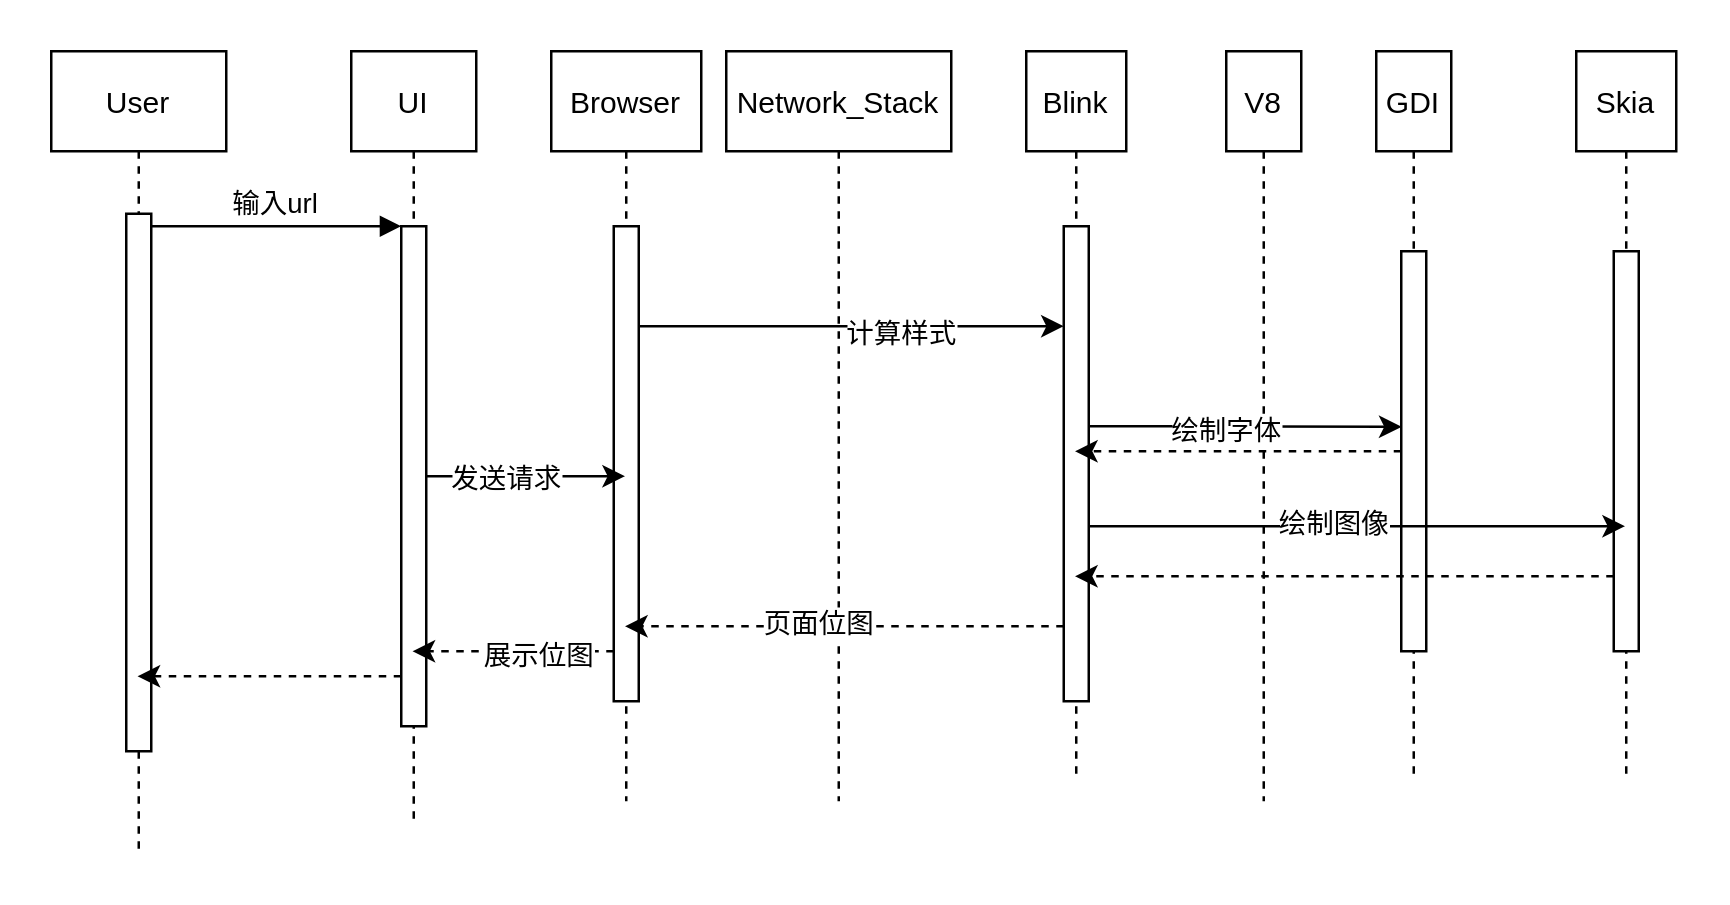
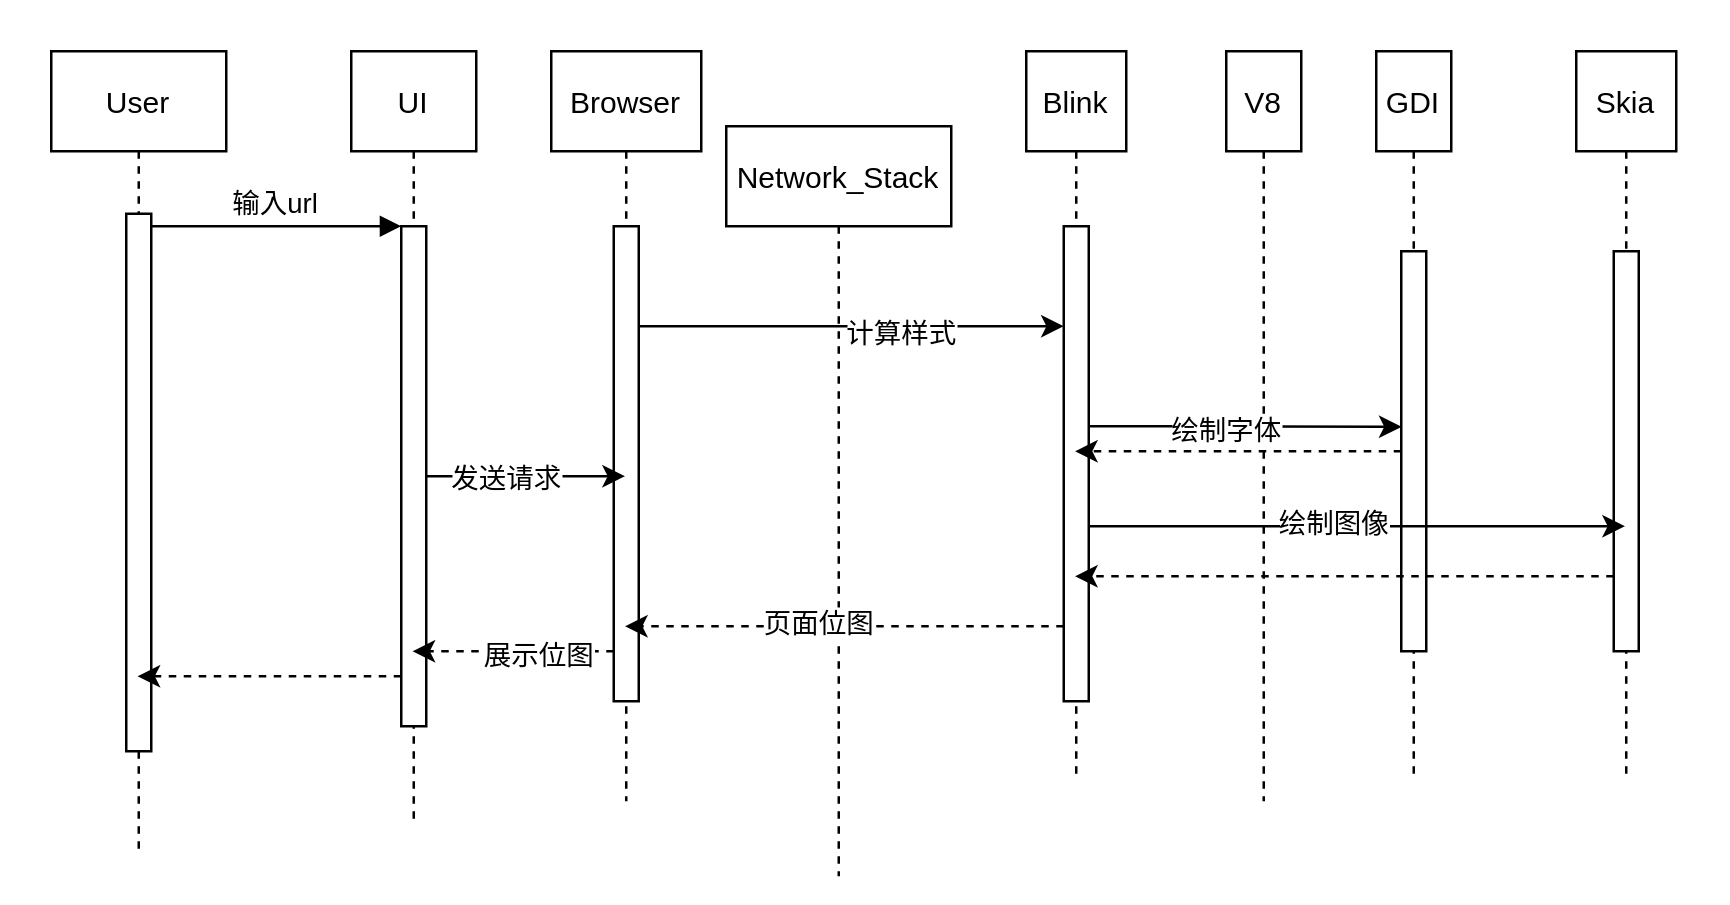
- <mxCell id="9" value="Network_Stack" style="shape=umlLifeline;perimeter=lifelinePerimeter;container=1;collapsible=0;recursiveResize=0;rounded=0;shadow=0;strokeWidth=1;" vertex="1" parent="1"><mxGeometry x="290" y="20" width="90" height="300" as="geometry" /></mxCell>
+ <mxCell id="9" value="Network_Stack" style="shape=umlLifeline;perimeter=lifelinePerimeter;container=1;collapsible=0;recursiveResize=0;rounded=0;shadow=0;strokeWidth=1;" vertex="1" parent="1"><mxGeometry x="290" y="50" width="90" height="300" as="geometry" /></mxCell>
